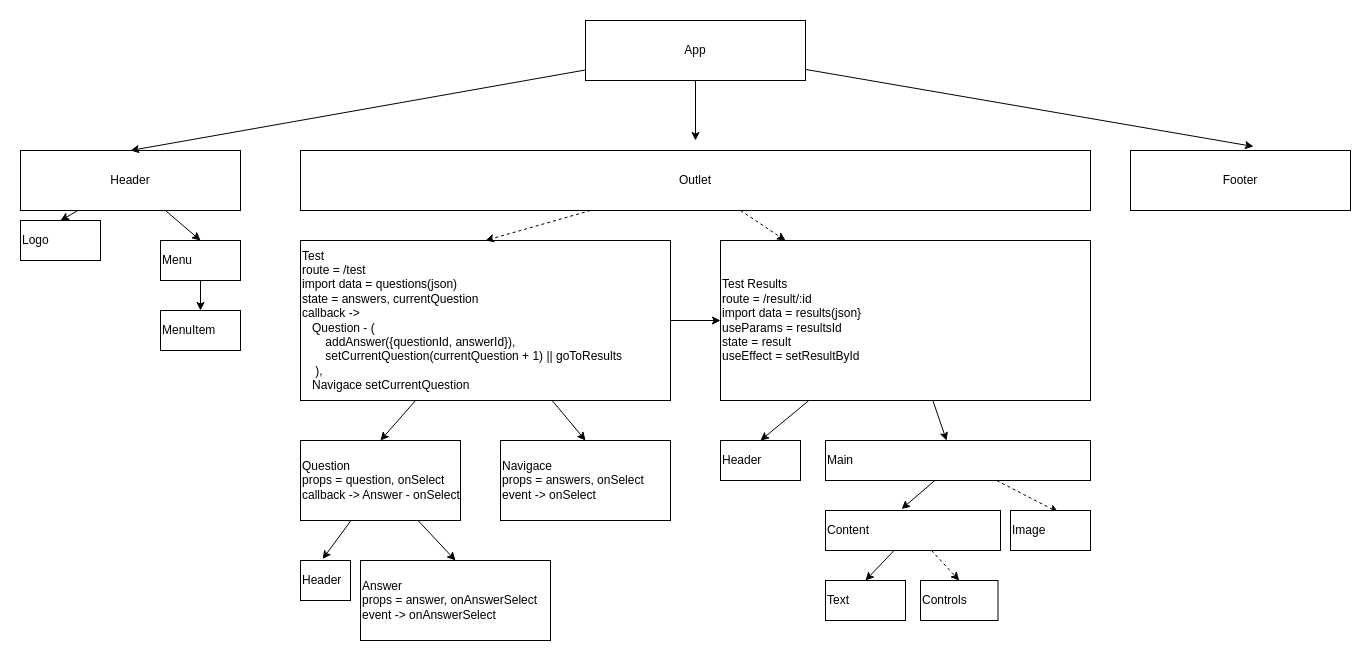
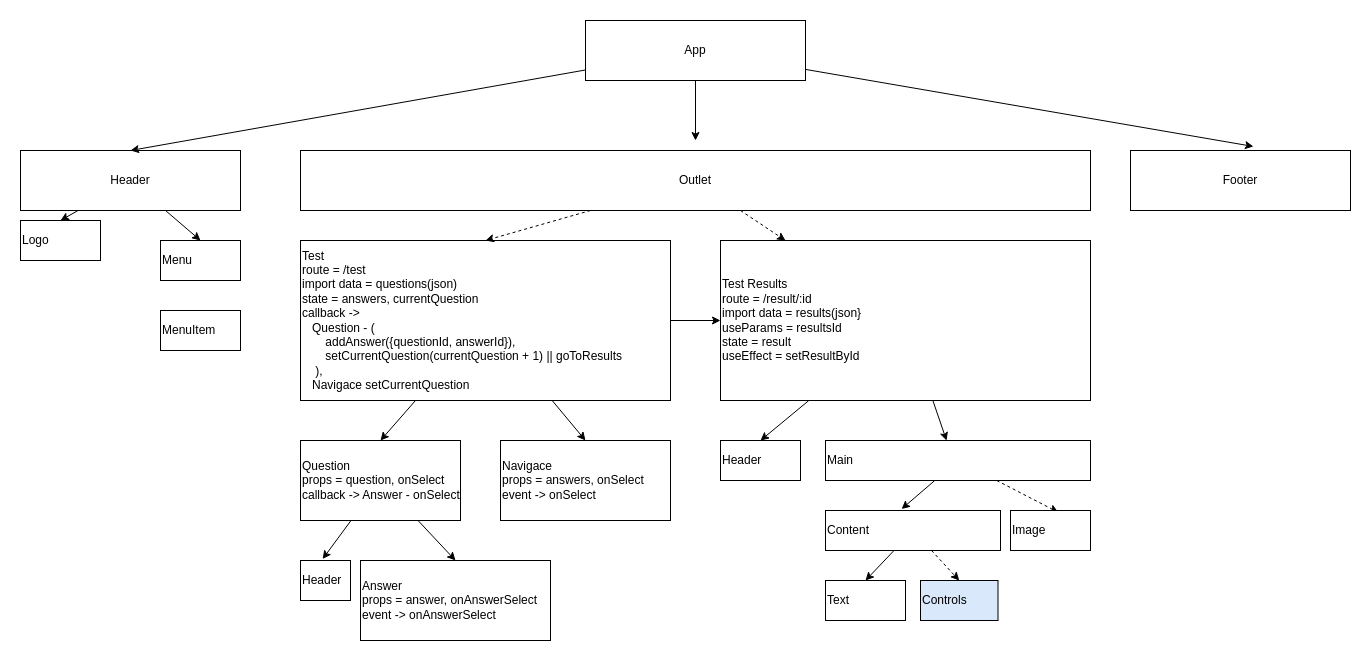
- <mxCell id="33" style="edgeStyle=none;html=1;entryX=0.5;entryY=0;entryDx=0;entryDy=0;" parent="1" source="34" target="35" edge="1"><mxGeometry relative="1" as="geometry" /></mxCell>
- <mxCell id="24" value="Controls" style="rounded=0;whiteSpace=wrap;html=1;align=left;" parent="1" vertex="1"><mxGeometry x="920" y="580" width="77.5" height="40" as="geometry" /></mxCell>
+ <mxCell id="24" value="Controls" style="rounded=0;whiteSpace=wrap;html=1;align=left;fillColor=#dae8fc;" parent="1" vertex="1"><mxGeometry x="920" y="580" width="77.5" height="40" as="geometry" /></mxCell>
